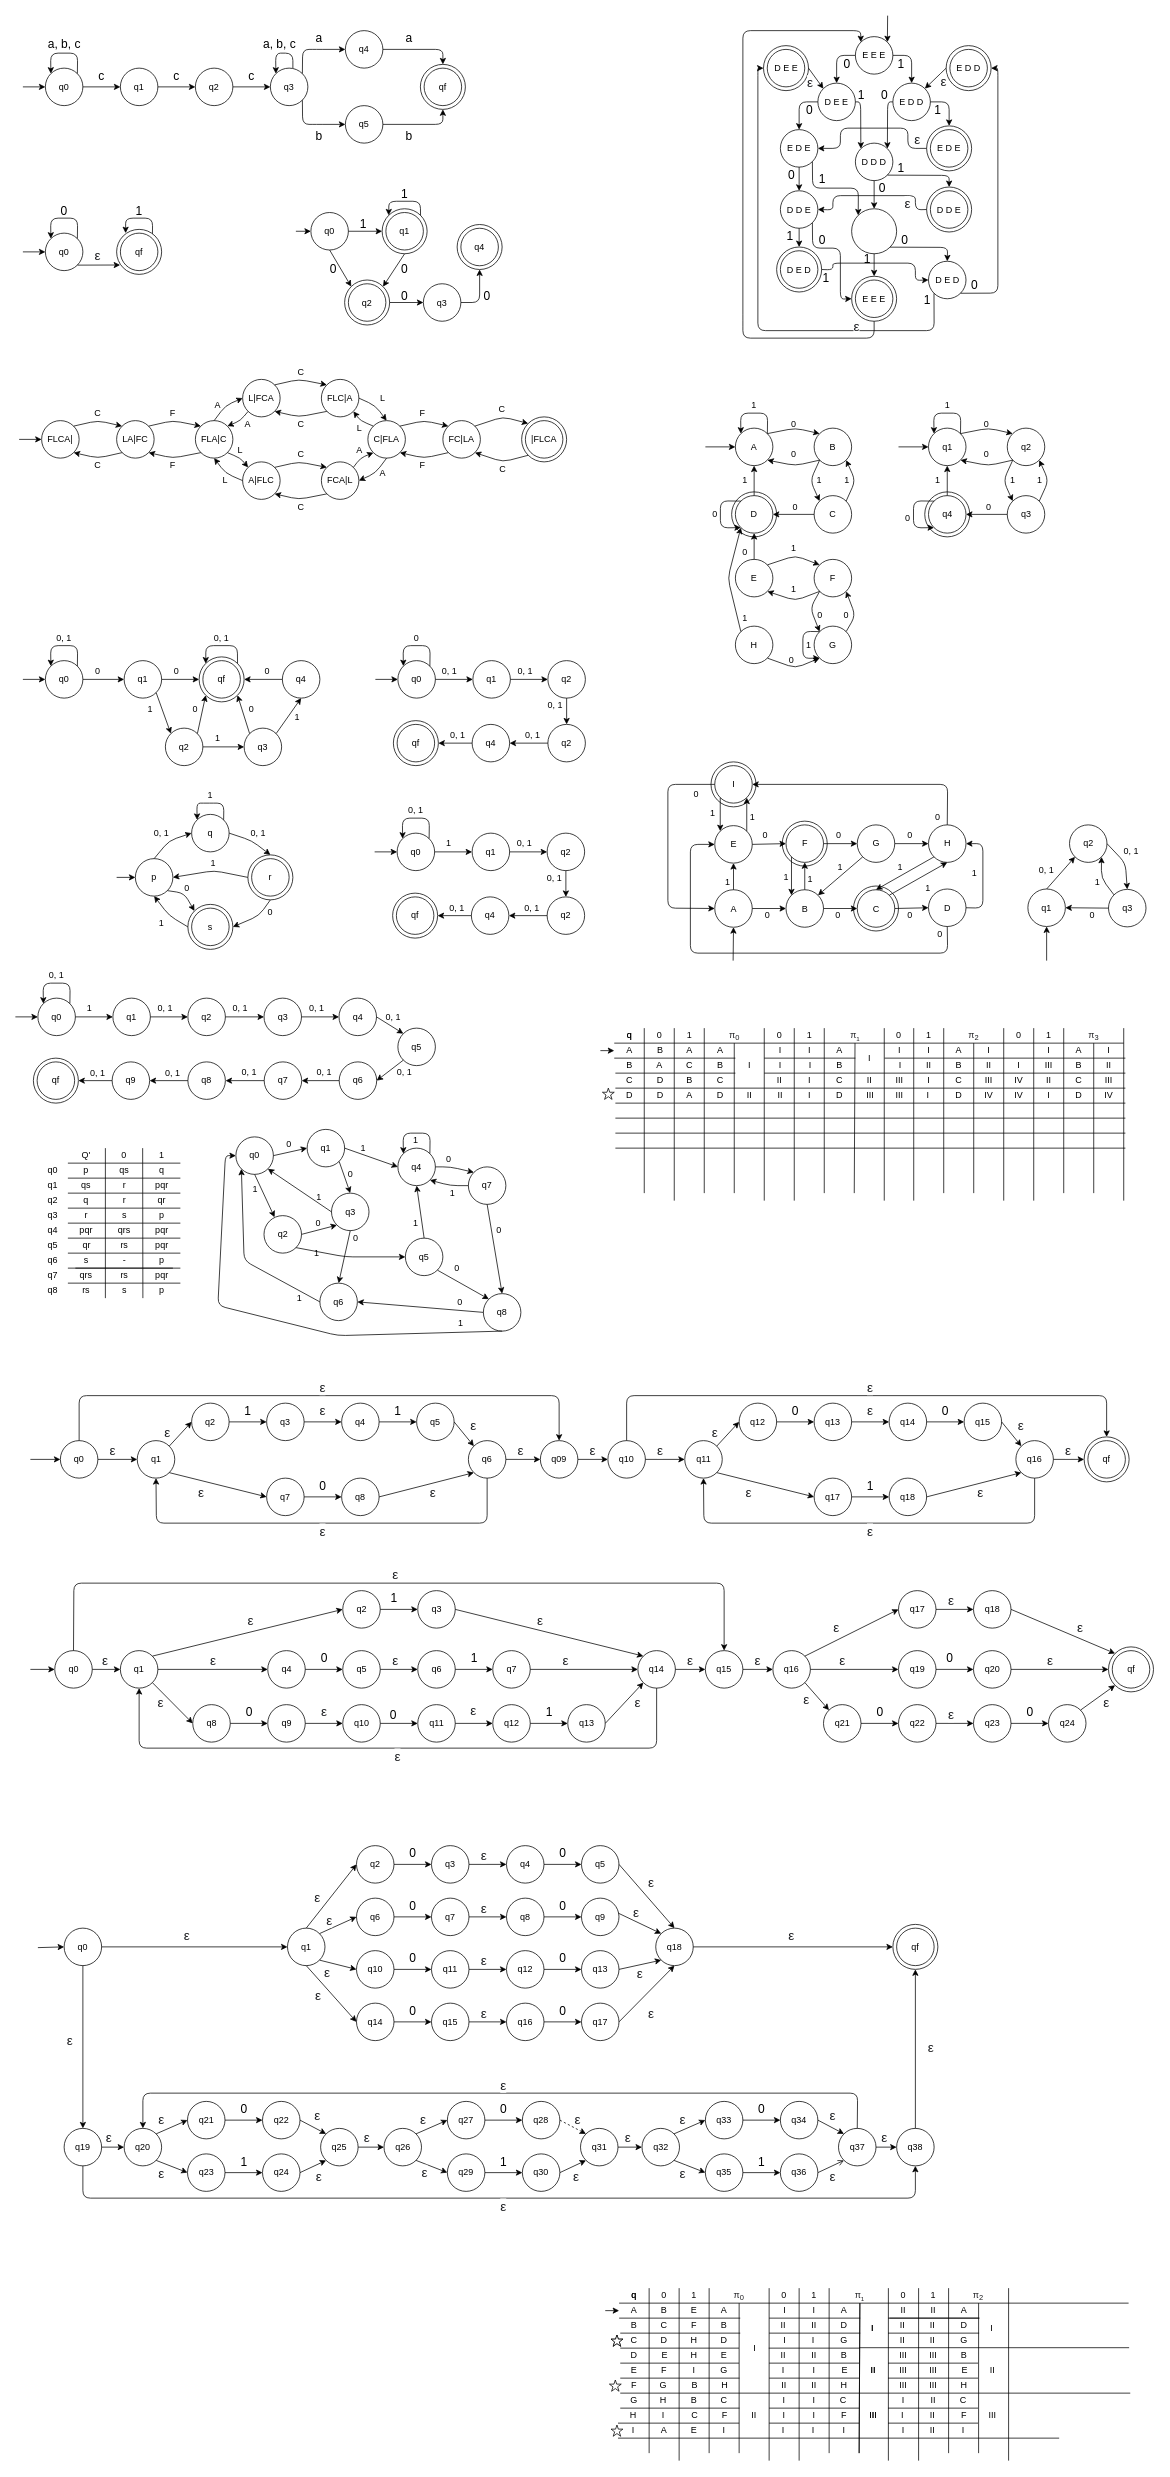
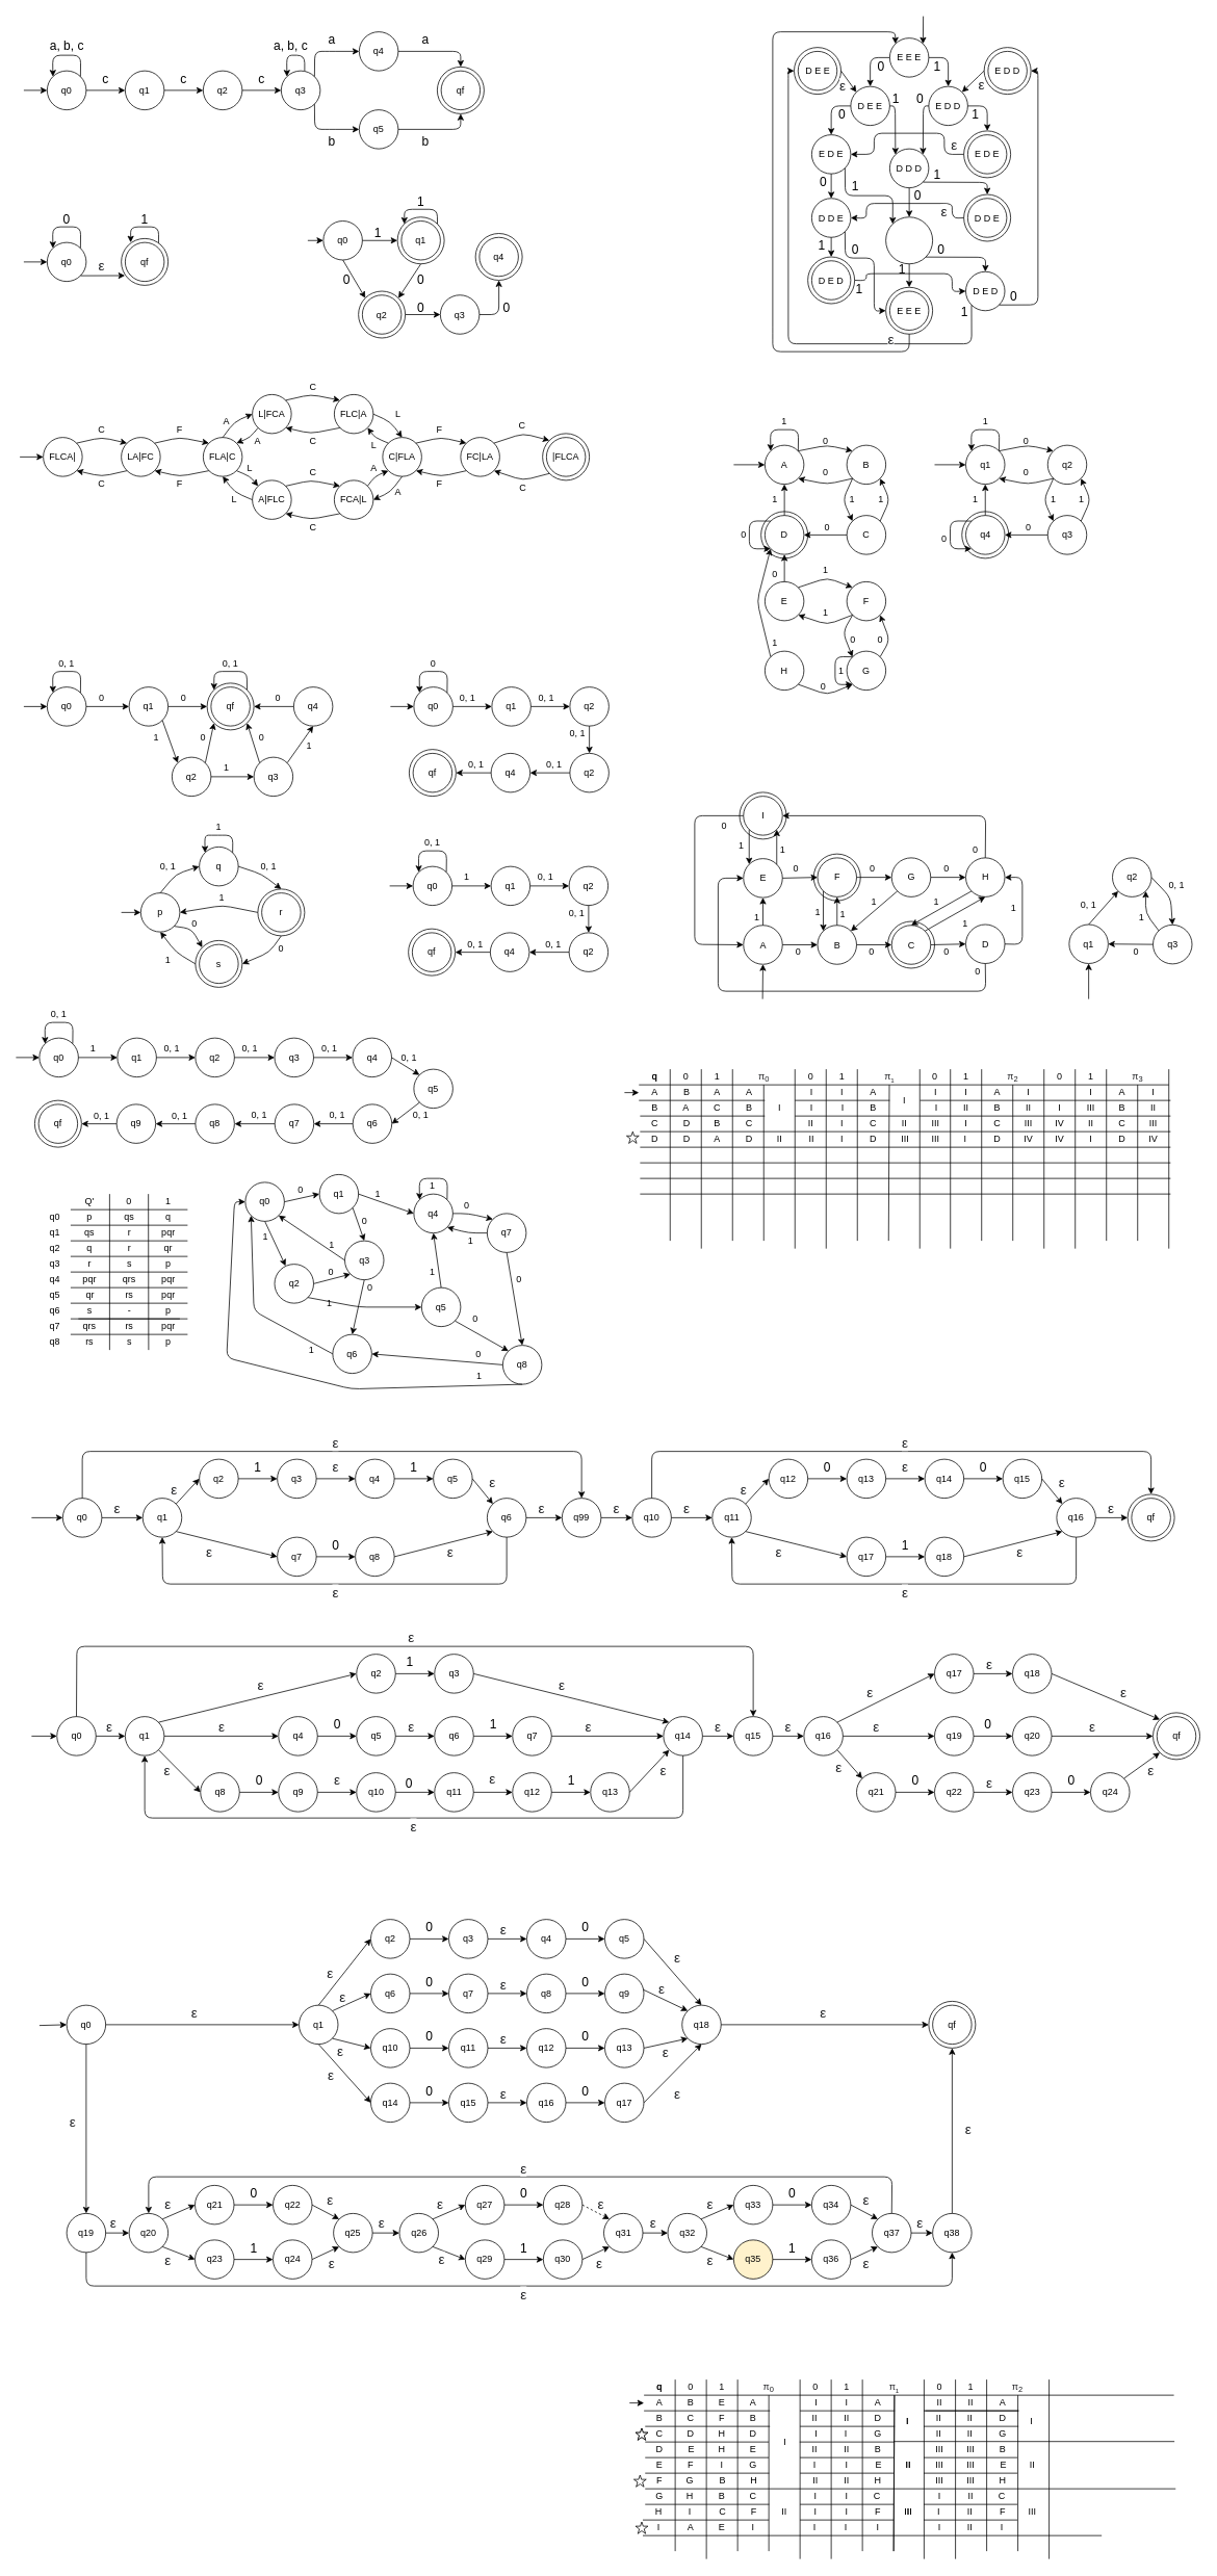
- <mxCell id="366" value="q09" style="ellipse;whiteSpace=wrap;html=1;aspect=fixed;" parent="1" vertex="1"><mxGeometry x="720" y="1920" width="50" height="50" as="geometry" /></mxCell>
+ <mxCell id="366" value="q99" style="ellipse;whiteSpace=wrap;html=1;aspect=fixed;" parent="1" vertex="1"><mxGeometry x="720" y="1920" width="50" height="50" as="geometry" /></mxCell>
- <mxCell id="600" value="" style="endArrow=open;html=1;exitX=1;exitY=0.5;exitDx=0;exitDy=0;entryX=0;entryY=1;entryDx=0;entryDy=0;" parent="1" source="592" target="596" edge="1"><mxGeometry width="50" height="50" relative="1" as="geometry"><mxPoint x="757.5" y="2977" as="sourcePoint" /><mxPoint x="807.5" y="2927" as="targetPoint" /></mxGeometry></mxCell>
+ <mxCell id="600" value="" style="endArrow=classic;html=1;exitX=1;exitY=0.5;exitDx=0;exitDy=0;entryX=0;entryY=1;entryDx=0;entryDy=0;" parent="1" source="592" target="596" edge="1"><mxGeometry width="50" height="50" relative="1" as="geometry"><mxPoint x="757.5" y="2977" as="sourcePoint" /><mxPoint x="807.5" y="2927" as="targetPoint" /></mxGeometry></mxCell>
- <mxCell id="591" value="q35" style="ellipse;whiteSpace=wrap;html=1;aspect=fixed;" parent="1" vertex="1"><mxGeometry x="940" y="2871" width="50" height="50" as="geometry" /></mxCell>
+ <mxCell id="591" value="q35" style="ellipse;whiteSpace=wrap;html=1;aspect=fixed;fillColor=#fff2cc;" parent="1" vertex="1"><mxGeometry x="940" y="2871" width="50" height="50" as="geometry" /></mxCell>
